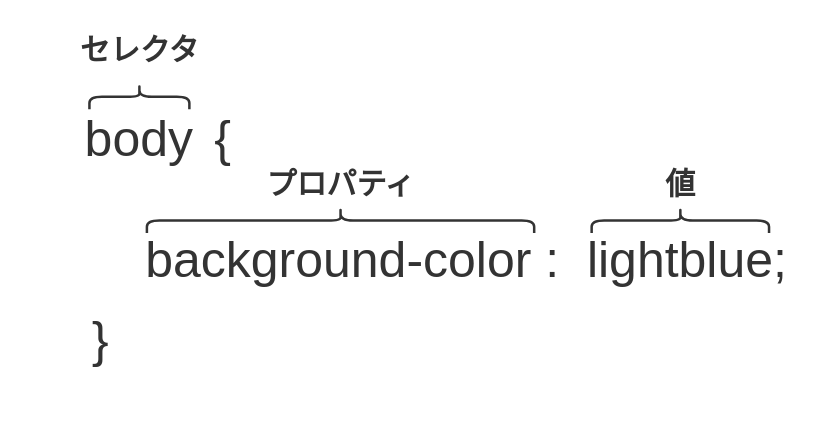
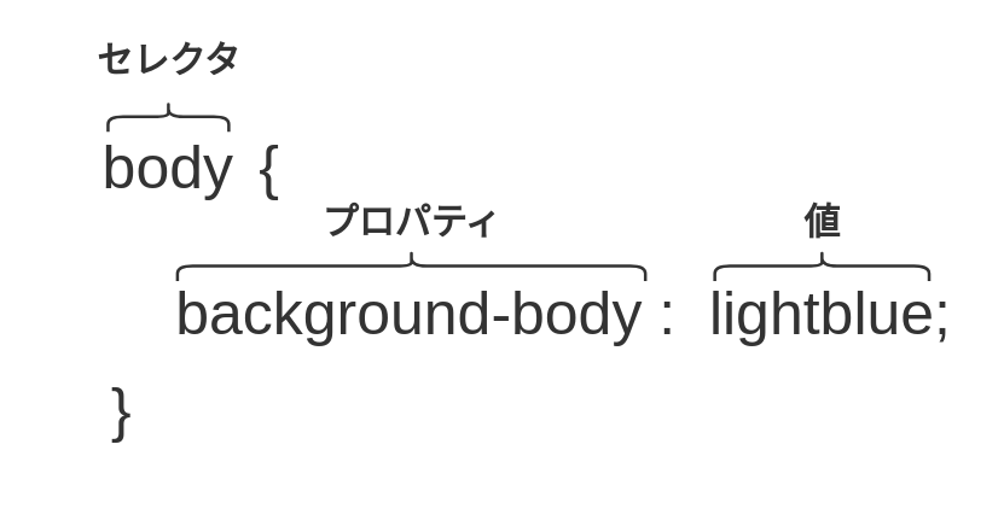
- <mxCell id="5" value="background-color :&amp;nbsp; lightblue;" style="text;html=1;strokeColor=none;fillColor=none;align=center;verticalAlign=middle;whiteSpace=wrap;rounded=0;fontSize=40;fontColor=#333333;" parent="1" vertex="1"><mxGeometry x="103" y="187" width="540" height="40" as="geometry" /></mxCell>
+ <mxCell id="5" value="background-body :&amp;nbsp; lightblue;" style="text;html=1;strokeColor=none;fillColor=none;align=center;verticalAlign=middle;whiteSpace=wrap;rounded=0;fontSize=40;fontColor=#333333;" parent="1" vertex="1"><mxGeometry x="103" y="187" width="540" height="40" as="geometry" /></mxCell>
